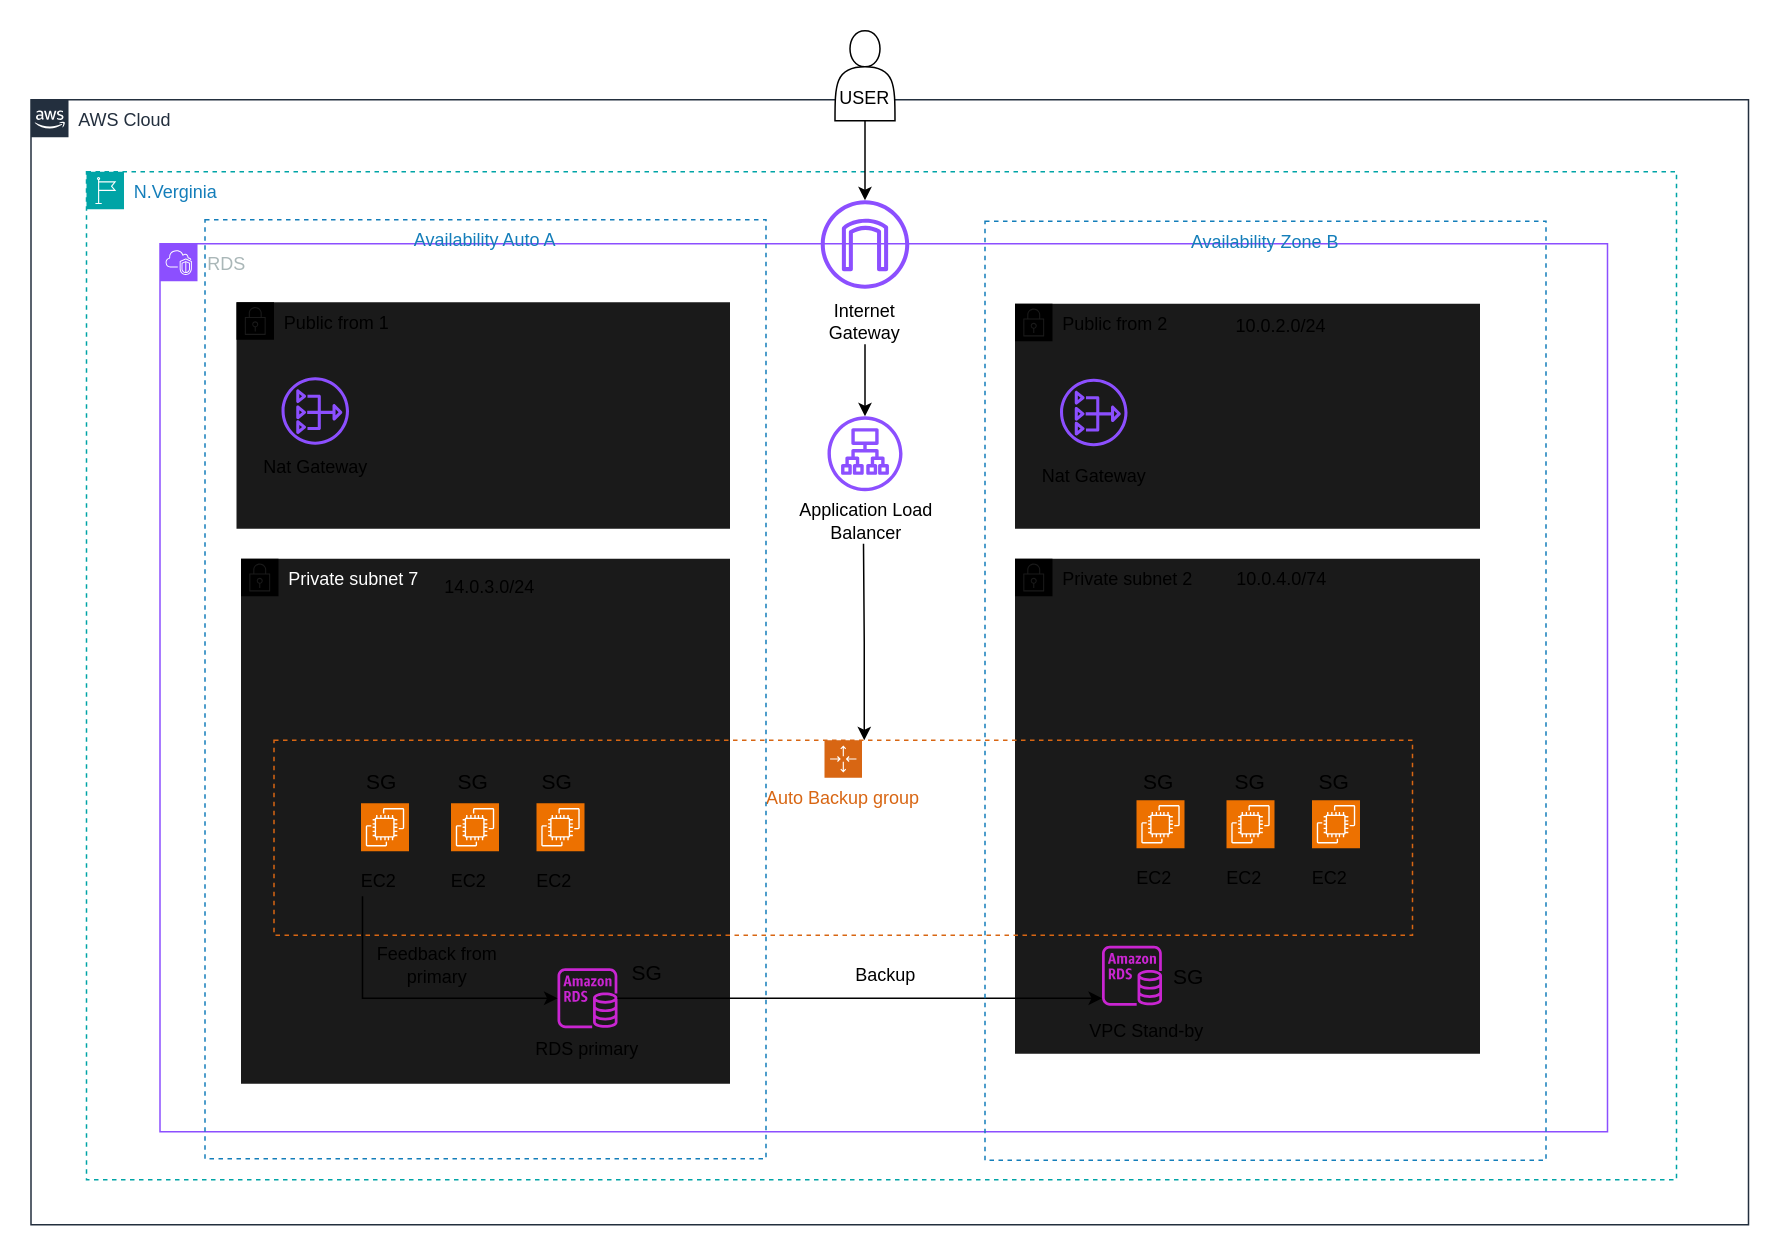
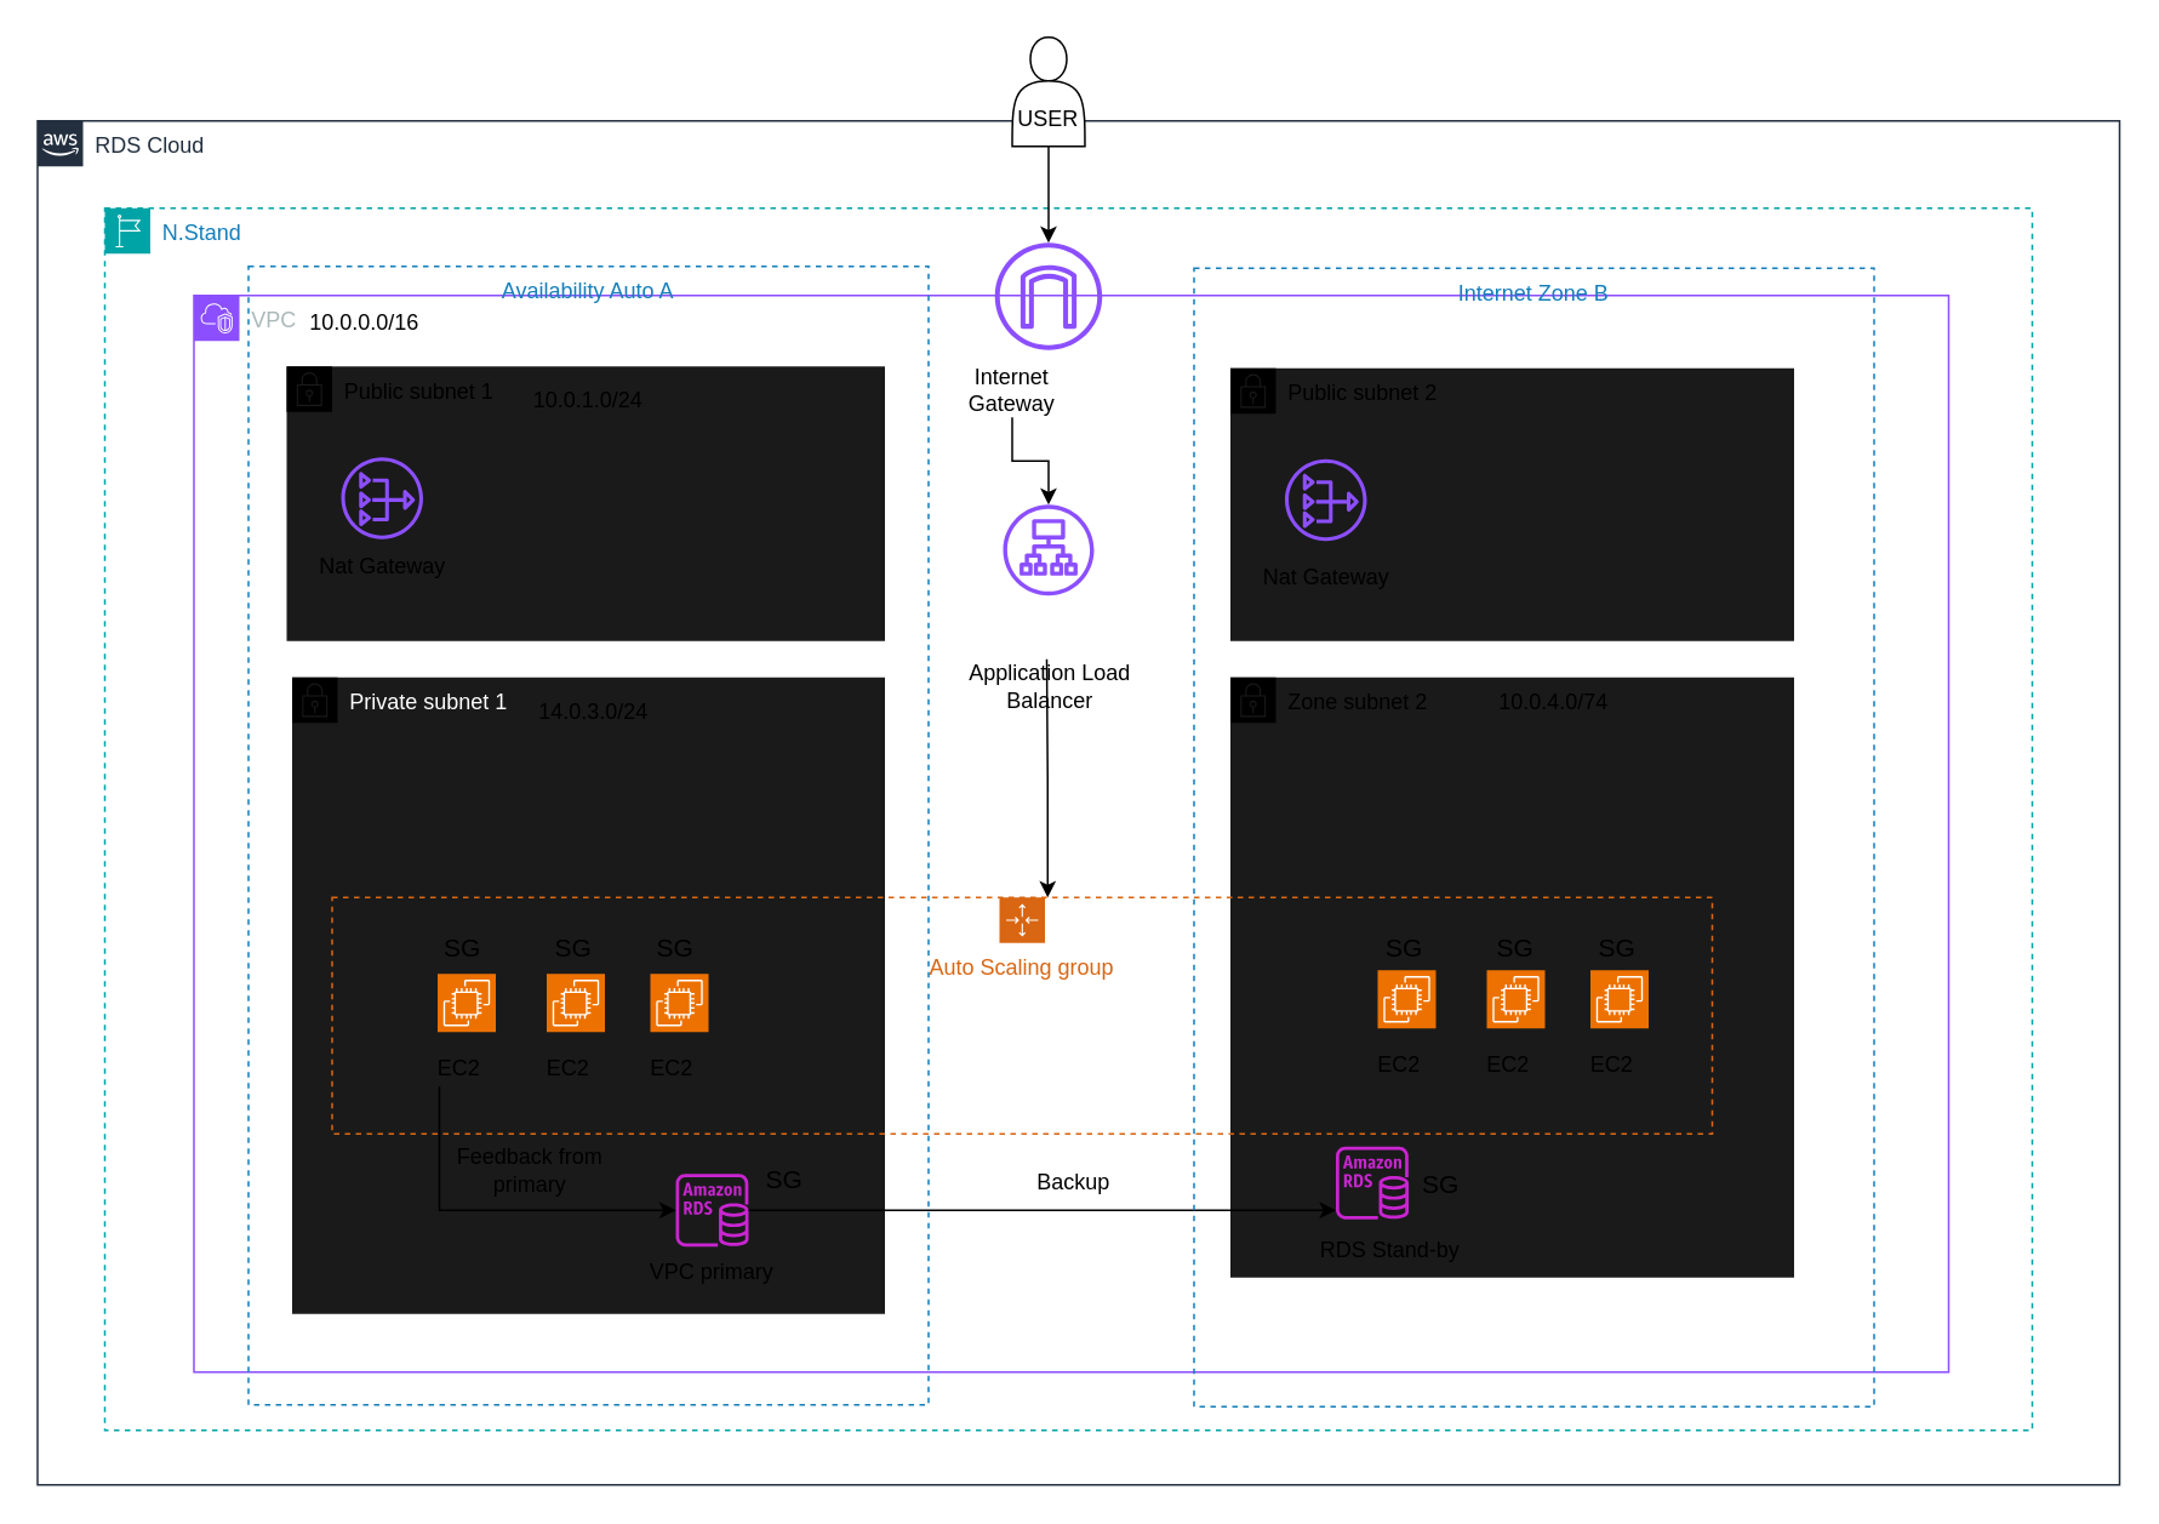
- <mxCell id="2" value="AWS Cloud" style="points=[[0,0],[0.25,0],[0.5,0],[0.75,0],[1,0],[1,0.25],[1,0.5],[1,0.75],[1,1],[0.75,1],[0.5,1],[0.25,1],[0,1],[0,0.75],[0,0.5],[0,0.25]];outlineConnect=0;gradientColor=none;html=1;whiteSpace=wrap;fontSize=12;fontStyle=0;container=1;pointerEvents=0;collapsible=0;recursiveResize=0;shape=mxgraph.aws4.group;grIcon=mxgraph.aws4.group_aws_cloud_alt;strokeColor=#232F3E;fillColor=none;verticalAlign=top;align=left;spacingLeft=30;fontColor=#232F3E;dashed=0;" parent="1" vertex="1"><mxGeometry x="20" y="66" width="1145" height="750" as="geometry" /></mxCell>
+ <mxCell id="2" value="RDS Cloud" style="points=[[0,0],[0.25,0],[0.5,0],[0.75,0],[1,0],[1,0.25],[1,0.5],[1,0.75],[1,1],[0.75,1],[0.5,1],[0.25,1],[0,1],[0,0.75],[0,0.5],[0,0.25]];outlineConnect=0;gradientColor=none;html=1;whiteSpace=wrap;fontSize=12;fontStyle=0;container=1;pointerEvents=0;collapsible=0;recursiveResize=0;shape=mxgraph.aws4.group;grIcon=mxgraph.aws4.group_aws_cloud_alt;strokeColor=#232F3E;fillColor=none;verticalAlign=top;align=left;spacingLeft=30;fontColor=#232F3E;dashed=0;" parent="1" vertex="1"><mxGeometry x="20" y="66" width="1145" height="750" as="geometry" /></mxCell>
- <mxCell id="3" value="N.Verginia" style="points=[[0,0],[0.25,0],[0.5,0],[0.75,0],[1,0],[1,0.25],[1,0.5],[1,0.75],[1,1],[0.75,1],[0.5,1],[0.25,1],[0,1],[0,0.75],[0,0.5],[0,0.25]];outlineConnect=0;gradientColor=none;html=1;whiteSpace=wrap;fontSize=12;fontStyle=0;container=1;pointerEvents=0;collapsible=0;recursiveResize=0;shape=mxgraph.aws4.group;grIcon=mxgraph.aws4.group_region;strokeColor=#00A4A6;fillColor=none;verticalAlign=top;align=left;spacingLeft=30;fontColor=#147EBA;dashed=1;" parent="2" vertex="1"><mxGeometry x="37" y="48" width="1060" height="672" as="geometry" /></mxCell>
+ <mxCell id="3" value="N.Stand" style="points=[[0,0],[0.25,0],[0.5,0],[0.75,0],[1,0],[1,0.25],[1,0.5],[1,0.75],[1,1],[0.75,1],[0.5,1],[0.25,1],[0,1],[0,0.75],[0,0.5],[0,0.25]];outlineConnect=0;gradientColor=none;html=1;whiteSpace=wrap;fontSize=12;fontStyle=0;container=1;pointerEvents=0;collapsible=0;recursiveResize=0;shape=mxgraph.aws4.group;grIcon=mxgraph.aws4.group_region;strokeColor=#00A4A6;fillColor=none;verticalAlign=top;align=left;spacingLeft=30;fontColor=#147EBA;dashed=1;" parent="2" vertex="1"><mxGeometry x="37" y="48" width="1060" height="672" as="geometry" /></mxCell>
- <mxCell id="49" value="Availability Zone B" style="fillColor=none;strokeColor=#147EBA;dashed=1;verticalAlign=top;fontStyle=0;fontColor=#147EBA;whiteSpace=wrap;html=1;" parent="1" vertex="1"><mxGeometry x="656" y="147" width="374" height="626" as="geometry" /></mxCell>
+ <mxCell id="49" value="Internet Zone B" style="fillColor=none;strokeColor=#147EBA;dashed=1;verticalAlign=top;fontStyle=0;fontColor=#147EBA;whiteSpace=wrap;html=1;" parent="1" vertex="1"><mxGeometry x="656" y="147" width="374" height="626" as="geometry" /></mxCell>
- <mxCell id="4" value="RDS" style="points=[[0,0],[0.25,0],[0.5,0],[0.75,0],[1,0],[1,0.25],[1,0.5],[1,0.75],[1,1],[0.75,1],[0.5,1],[0.25,1],[0,1],[0,0.75],[0,0.5],[0,0.25]];outlineConnect=0;gradientColor=none;html=1;whiteSpace=wrap;fontSize=12;fontStyle=0;container=1;pointerEvents=0;collapsible=0;recursiveResize=0;shape=mxgraph.aws4.group;grIcon=mxgraph.aws4.group_vpc2;strokeColor=#8C4FFF;fillColor=none;verticalAlign=top;align=left;spacingLeft=30;fontColor=#AAB7B8;dashed=0;" parent="3" vertex="1"><mxGeometry x="49" y="48" width="965" height="592" as="geometry" /></mxCell>
+ <mxCell id="4" value="VPC" style="points=[[0,0],[0.25,0],[0.5,0],[0.75,0],[1,0],[1,0.25],[1,0.5],[1,0.75],[1,1],[0.75,1],[0.5,1],[0.25,1],[0,1],[0,0.75],[0,0.5],[0,0.25]];outlineConnect=0;gradientColor=none;html=1;whiteSpace=wrap;fontSize=12;fontStyle=0;container=1;pointerEvents=0;collapsible=0;recursiveResize=0;shape=mxgraph.aws4.group;grIcon=mxgraph.aws4.group_vpc2;strokeColor=#8C4FFF;fillColor=none;verticalAlign=top;align=left;spacingLeft=30;fontColor=#AAB7B8;dashed=0;" parent="3" vertex="1"><mxGeometry x="49" y="48" width="965" height="592" as="geometry" /></mxCell>
+ <mxCell id="45" value="10.0.0.0/16" style="text;strokeColor=none;align=center;fillColor=none;html=1;verticalAlign=middle;whiteSpace=wrap;rounded=0;" parent="4" vertex="1"><mxGeometry x="54" width="80" height="30" as="geometry" /></mxCell>
- <mxCell id="41" value="Internet Gateway" style="text;strokeColor=none;align=center;fillColor=none;html=1;verticalAlign=middle;whiteSpace=wrap;rounded=0;" parent="4" vertex="1"><mxGeometry x="440" y="37" width="60" height="30" as="geometry" /></mxCell>
+ <mxCell id="41" value="Internet Gateway" style="text;strokeColor=none;align=center;fillColor=none;html=1;verticalAlign=middle;whiteSpace=wrap;rounded=0;" parent="4" vertex="1"><mxGeometry x="420" y="37" width="60" height="30" as="geometry" /></mxCell>
- <mxCell id="8" value="Public from 1" style="points=[[0,0],[0.25,0],[0.5,0],[0.75,0],[1,0],[1,0.25],[1,0.5],[1,0.75],[1,1],[0.75,1],[0.5,1],[0.25,1],[0,1],[0,0.75],[0,0.5],[0,0.25]];outlineConnect=0;html=1;whiteSpace=wrap;fontSize=12;fontStyle=0;container=1;pointerEvents=0;collapsible=0;recursiveResize=0;shape=mxgraph.aws4.group;grIcon=mxgraph.aws4.group_security_group;grStroke=0;verticalAlign=top;align=left;spacingLeft=30;dashed=0;fillColor=#1A1A1A;" parent="4" vertex="1"><mxGeometry x="51" y="39" width="329" height="151" as="geometry" /></mxCell>
+ <mxCell id="8" value="Public subnet 1" style="points=[[0,0],[0.25,0],[0.5,0],[0.75,0],[1,0],[1,0.25],[1,0.5],[1,0.75],[1,1],[0.75,1],[0.5,1],[0.25,1],[0,1],[0,0.75],[0,0.5],[0,0.25]];outlineConnect=0;html=1;whiteSpace=wrap;fontSize=12;fontStyle=0;container=1;pointerEvents=0;collapsible=0;recursiveResize=0;shape=mxgraph.aws4.group;grIcon=mxgraph.aws4.group_security_group;grStroke=0;verticalAlign=top;align=left;spacingLeft=30;dashed=0;fillColor=#1A1A1A;" parent="4" vertex="1"><mxGeometry x="51" y="39" width="329" height="151" as="geometry" /></mxCell>
- <mxCell id="35" value="Public from 2" style="points=[[0,0],[0.25,0],[0.5,0],[0.75,0],[1,0],[1,0.25],[1,0.5],[1,0.75],[1,1],[0.75,1],[0.5,1],[0.25,1],[0,1],[0,0.75],[0,0.5],[0,0.25]];outlineConnect=0;html=1;whiteSpace=wrap;fontSize=12;fontStyle=0;container=1;pointerEvents=0;collapsible=0;recursiveResize=0;shape=mxgraph.aws4.group;grIcon=mxgraph.aws4.group_security_group;grStroke=0;verticalAlign=top;align=left;spacingLeft=30;dashed=0;fillColor=#1A1A1A;" parent="4" vertex="1"><mxGeometry x="570" y="40" width="310" height="150" as="geometry" /></mxCell>
+ <mxCell id="35" value="Public subnet 2" style="points=[[0,0],[0.25,0],[0.5,0],[0.75,0],[1,0],[1,0.25],[1,0.5],[1,0.75],[1,1],[0.75,1],[0.5,1],[0.25,1],[0,1],[0,0.75],[0,0.5],[0,0.25]];outlineConnect=0;html=1;whiteSpace=wrap;fontSize=12;fontStyle=0;container=1;pointerEvents=0;collapsible=0;recursiveResize=0;shape=mxgraph.aws4.group;grIcon=mxgraph.aws4.group_security_group;grStroke=0;verticalAlign=top;align=left;spacingLeft=30;dashed=0;fillColor=#1A1A1A;" parent="4" vertex="1"><mxGeometry x="570" y="40" width="310" height="150" as="geometry" /></mxCell>
- <mxCell id="38" value="10.0.2.0/24" style="text;strokeColor=none;align=center;fillColor=none;html=1;verticalAlign=middle;whiteSpace=wrap;rounded=0;" parent="35" vertex="1"><mxGeometry x="135" width="85" height="30" as="geometry" /></mxCell>
+ <mxCell id="29" value="10.0.1.0/24" style="text;strokeColor=none;align=center;fillColor=none;html=1;verticalAlign=middle;whiteSpace=wrap;rounded=0;" parent="11" vertex="1"><mxGeometry x="116" y="-167" width="94" height="30" as="geometry" /></mxCell>
- <mxCell id="44" value="Application Load Balancer" style="text;html=1;align=center;verticalAlign=middle;whiteSpace=wrap;rounded=0;" parent="4" vertex="1"><mxGeometry x="421" y="170" width="100" height="30" as="geometry" /></mxCell>
+ <mxCell id="44" value="Application Load Balancer" style="text;html=1;align=center;verticalAlign=middle;whiteSpace=wrap;rounded=0;" parent="4" vertex="1"><mxGeometry x="421" y="200" width="100" height="30" as="geometry" /></mxCell>
- <mxCell id="11" value="&lt;font color=&quot;#ffffff&quot;&gt;Private subnet 7&lt;/font&gt;" style="points=[[0,0],[0.25,0],[0.5,0],[0.75,0],[1,0],[1,0.25],[1,0.5],[1,0.75],[1,1],[0.75,1],[0.5,1],[0.25,1],[0,1],[0,0.75],[0,0.5],[0,0.25]];outlineConnect=0;html=1;whiteSpace=wrap;fontSize=12;fontStyle=0;container=1;pointerEvents=0;collapsible=0;recursiveResize=0;shape=mxgraph.aws4.group;grIcon=mxgraph.aws4.group_security_group;grStroke=0;verticalAlign=top;align=left;spacingLeft=30;strokeWidth=15;fillColor=#1A1A1A;strokeColor=default;fontColor=#333333;" parent="4" vertex="1"><mxGeometry x="54" y="210" width="326" height="350" as="geometry" /></mxCell>
+ <mxCell id="11" value="&lt;font color=&quot;#ffffff&quot;&gt;Private subnet 1&lt;/font&gt;" style="points=[[0,0],[0.25,0],[0.5,0],[0.75,0],[1,0],[1,0.25],[1,0.5],[1,0.75],[1,1],[0.75,1],[0.5,1],[0.25,1],[0,1],[0,0.75],[0,0.5],[0,0.25]];outlineConnect=0;html=1;whiteSpace=wrap;fontSize=12;fontStyle=0;container=1;pointerEvents=0;collapsible=0;recursiveResize=0;shape=mxgraph.aws4.group;grIcon=mxgraph.aws4.group_security_group;grStroke=0;verticalAlign=top;align=left;spacingLeft=30;strokeWidth=15;fillColor=#1A1A1A;strokeColor=default;fontColor=#333333;" parent="4" vertex="1"><mxGeometry x="54" y="210" width="326" height="350" as="geometry" /></mxCell>
- <mxCell id="5" value="Private subnet 2" style="points=[[0,0],[0.25,0],[0.5,0],[0.75,0],[1,0],[1,0.25],[1,0.5],[1,0.75],[1,1],[0.75,1],[0.5,1],[0.25,1],[0,1],[0,0.75],[0,0.5],[0,0.25]];outlineConnect=0;html=1;whiteSpace=wrap;fontSize=12;fontStyle=0;container=1;pointerEvents=0;collapsible=0;recursiveResize=0;shape=mxgraph.aws4.group;grIcon=mxgraph.aws4.group_security_group;grStroke=0;verticalAlign=top;align=left;spacingLeft=30;dashed=0;fillColor=#1A1A1A;" parent="4" vertex="1"><mxGeometry x="570" y="210" width="310" height="330" as="geometry" /></mxCell>
+ <mxCell id="5" value="Zone subnet 2" style="points=[[0,0],[0.25,0],[0.5,0],[0.75,0],[1,0],[1,0.25],[1,0.5],[1,0.75],[1,1],[0.75,1],[0.5,1],[0.25,1],[0,1],[0,0.75],[0,0.5],[0,0.25]];outlineConnect=0;html=1;whiteSpace=wrap;fontSize=12;fontStyle=0;container=1;pointerEvents=0;collapsible=0;recursiveResize=0;shape=mxgraph.aws4.group;grIcon=mxgraph.aws4.group_security_group;grStroke=0;verticalAlign=top;align=left;spacingLeft=30;dashed=0;fillColor=#1A1A1A;" parent="4" vertex="1"><mxGeometry x="570" y="210" width="310" height="330" as="geometry" /></mxCell>
- <mxCell id="14" value="Auto Backup group" style="points=[[0,0],[0.25,0],[0.5,0],[0.75,0],[1,0],[1,0.25],[1,0.5],[1,0.75],[1,1],[0.75,1],[0.5,1],[0.25,1],[0,1],[0,0.75],[0,0.5],[0,0.25]];outlineConnect=0;gradientColor=none;html=1;whiteSpace=wrap;fontSize=12;fontStyle=0;container=1;pointerEvents=0;collapsible=0;recursiveResize=0;shape=mxgraph.aws4.groupCenter;grIcon=mxgraph.aws4.group_auto_scaling_group;grStroke=1;strokeColor=#D86613;fillColor=none;verticalAlign=top;align=center;fontColor=#D86613;dashed=1;spacingTop=25;" parent="11" vertex="1"><mxGeometry x="22" y="121" width="759" height="130" as="geometry" /></mxCell>
+ <mxCell id="14" value="Auto Scaling group" style="points=[[0,0],[0.25,0],[0.5,0],[0.75,0],[1,0],[1,0.25],[1,0.5],[1,0.75],[1,1],[0.75,1],[0.5,1],[0.25,1],[0,1],[0,0.75],[0,0.5],[0,0.25]];outlineConnect=0;gradientColor=none;html=1;whiteSpace=wrap;fontSize=12;fontStyle=0;container=1;pointerEvents=0;collapsible=0;recursiveResize=0;shape=mxgraph.aws4.groupCenter;grIcon=mxgraph.aws4.group_auto_scaling_group;grStroke=1;strokeColor=#D86613;fillColor=none;verticalAlign=top;align=center;fontColor=#D86613;dashed=1;spacingTop=25;" parent="11" vertex="1"><mxGeometry x="22" y="121" width="759" height="130" as="geometry" /></mxCell>
- <mxCell id="7" value="VPC Stand-by" style="text;html=1;align=center;verticalAlign=middle;whiteSpace=wrap;rounded=0;" parent="5" vertex="1"><mxGeometry x="48" y="300" width="80" height="30" as="geometry" /></mxCell>
+ <mxCell id="7" value="RDS Stand-by" style="text;html=1;align=center;verticalAlign=middle;whiteSpace=wrap;rounded=0;" parent="5" vertex="1"><mxGeometry x="48" y="300" width="80" height="30" as="geometry" /></mxCell>
- <mxCell id="13" value="RDS primary" style="text;html=1;align=center;verticalAlign=middle;whiteSpace=wrap;rounded=0;" parent="11" vertex="1"><mxGeometry x="191" y="312" width="80" height="30" as="geometry" /></mxCell>
+ <mxCell id="13" value="VPC primary" style="text;html=1;align=center;verticalAlign=middle;whiteSpace=wrap;rounded=0;" parent="11" vertex="1"><mxGeometry x="191" y="312" width="80" height="30" as="geometry" /></mxCell>
